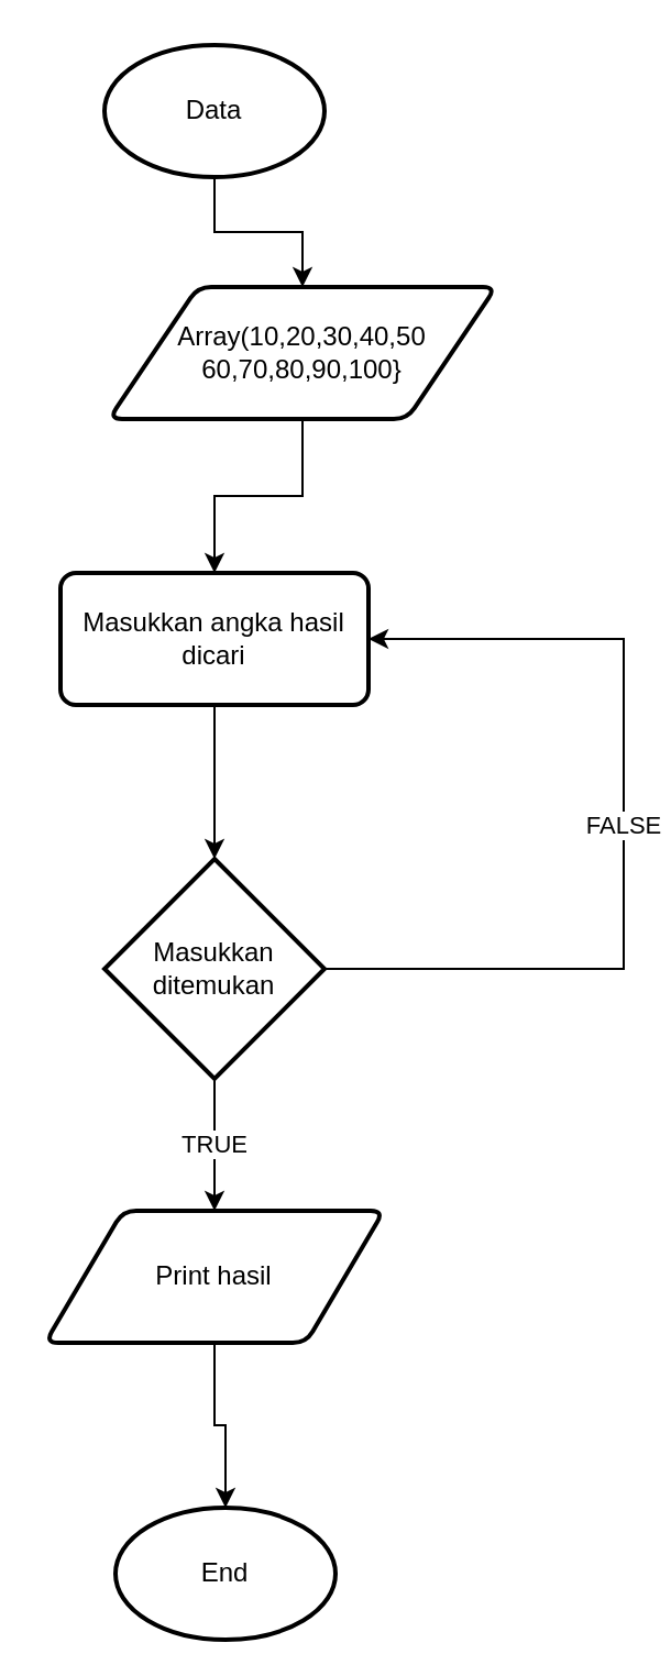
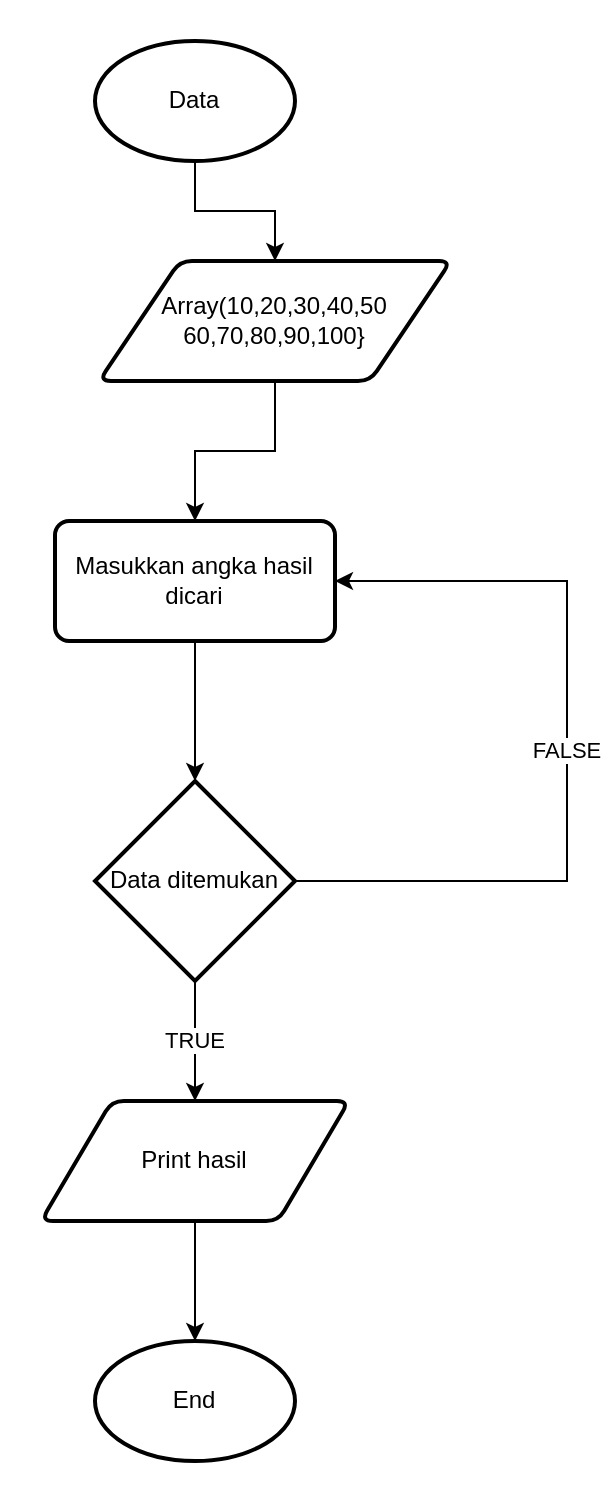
- <mxCell id="11" value="Masukkan ditemukan" style="strokeWidth=2;html=1;shape=mxgraph.flowchart.decision;whiteSpace=wrap;" vertex="1" parent="1"><mxGeometry x="47" y="390" width="100" height="100" as="geometry" /></mxCell>
+ <mxCell id="11" value="Data ditemukan" style="strokeWidth=2;html=1;shape=mxgraph.flowchart.decision;whiteSpace=wrap;" vertex="1" parent="1"><mxGeometry x="47" y="390" width="100" height="100" as="geometry" /></mxCell>
- <mxCell id="4" value="End" style="strokeWidth=2;html=1;shape=mxgraph.flowchart.start_1;whiteSpace=wrap;" vertex="1" parent="1"><mxGeometry x="52" y="685" width="100" height="60" as="geometry" /></mxCell>
+ <mxCell id="4" value="End" style="strokeWidth=2;html=1;shape=mxgraph.flowchart.start_1;whiteSpace=wrap;" vertex="1" parent="1"><mxGeometry x="47" y="670" width="100" height="60" as="geometry" /></mxCell>
